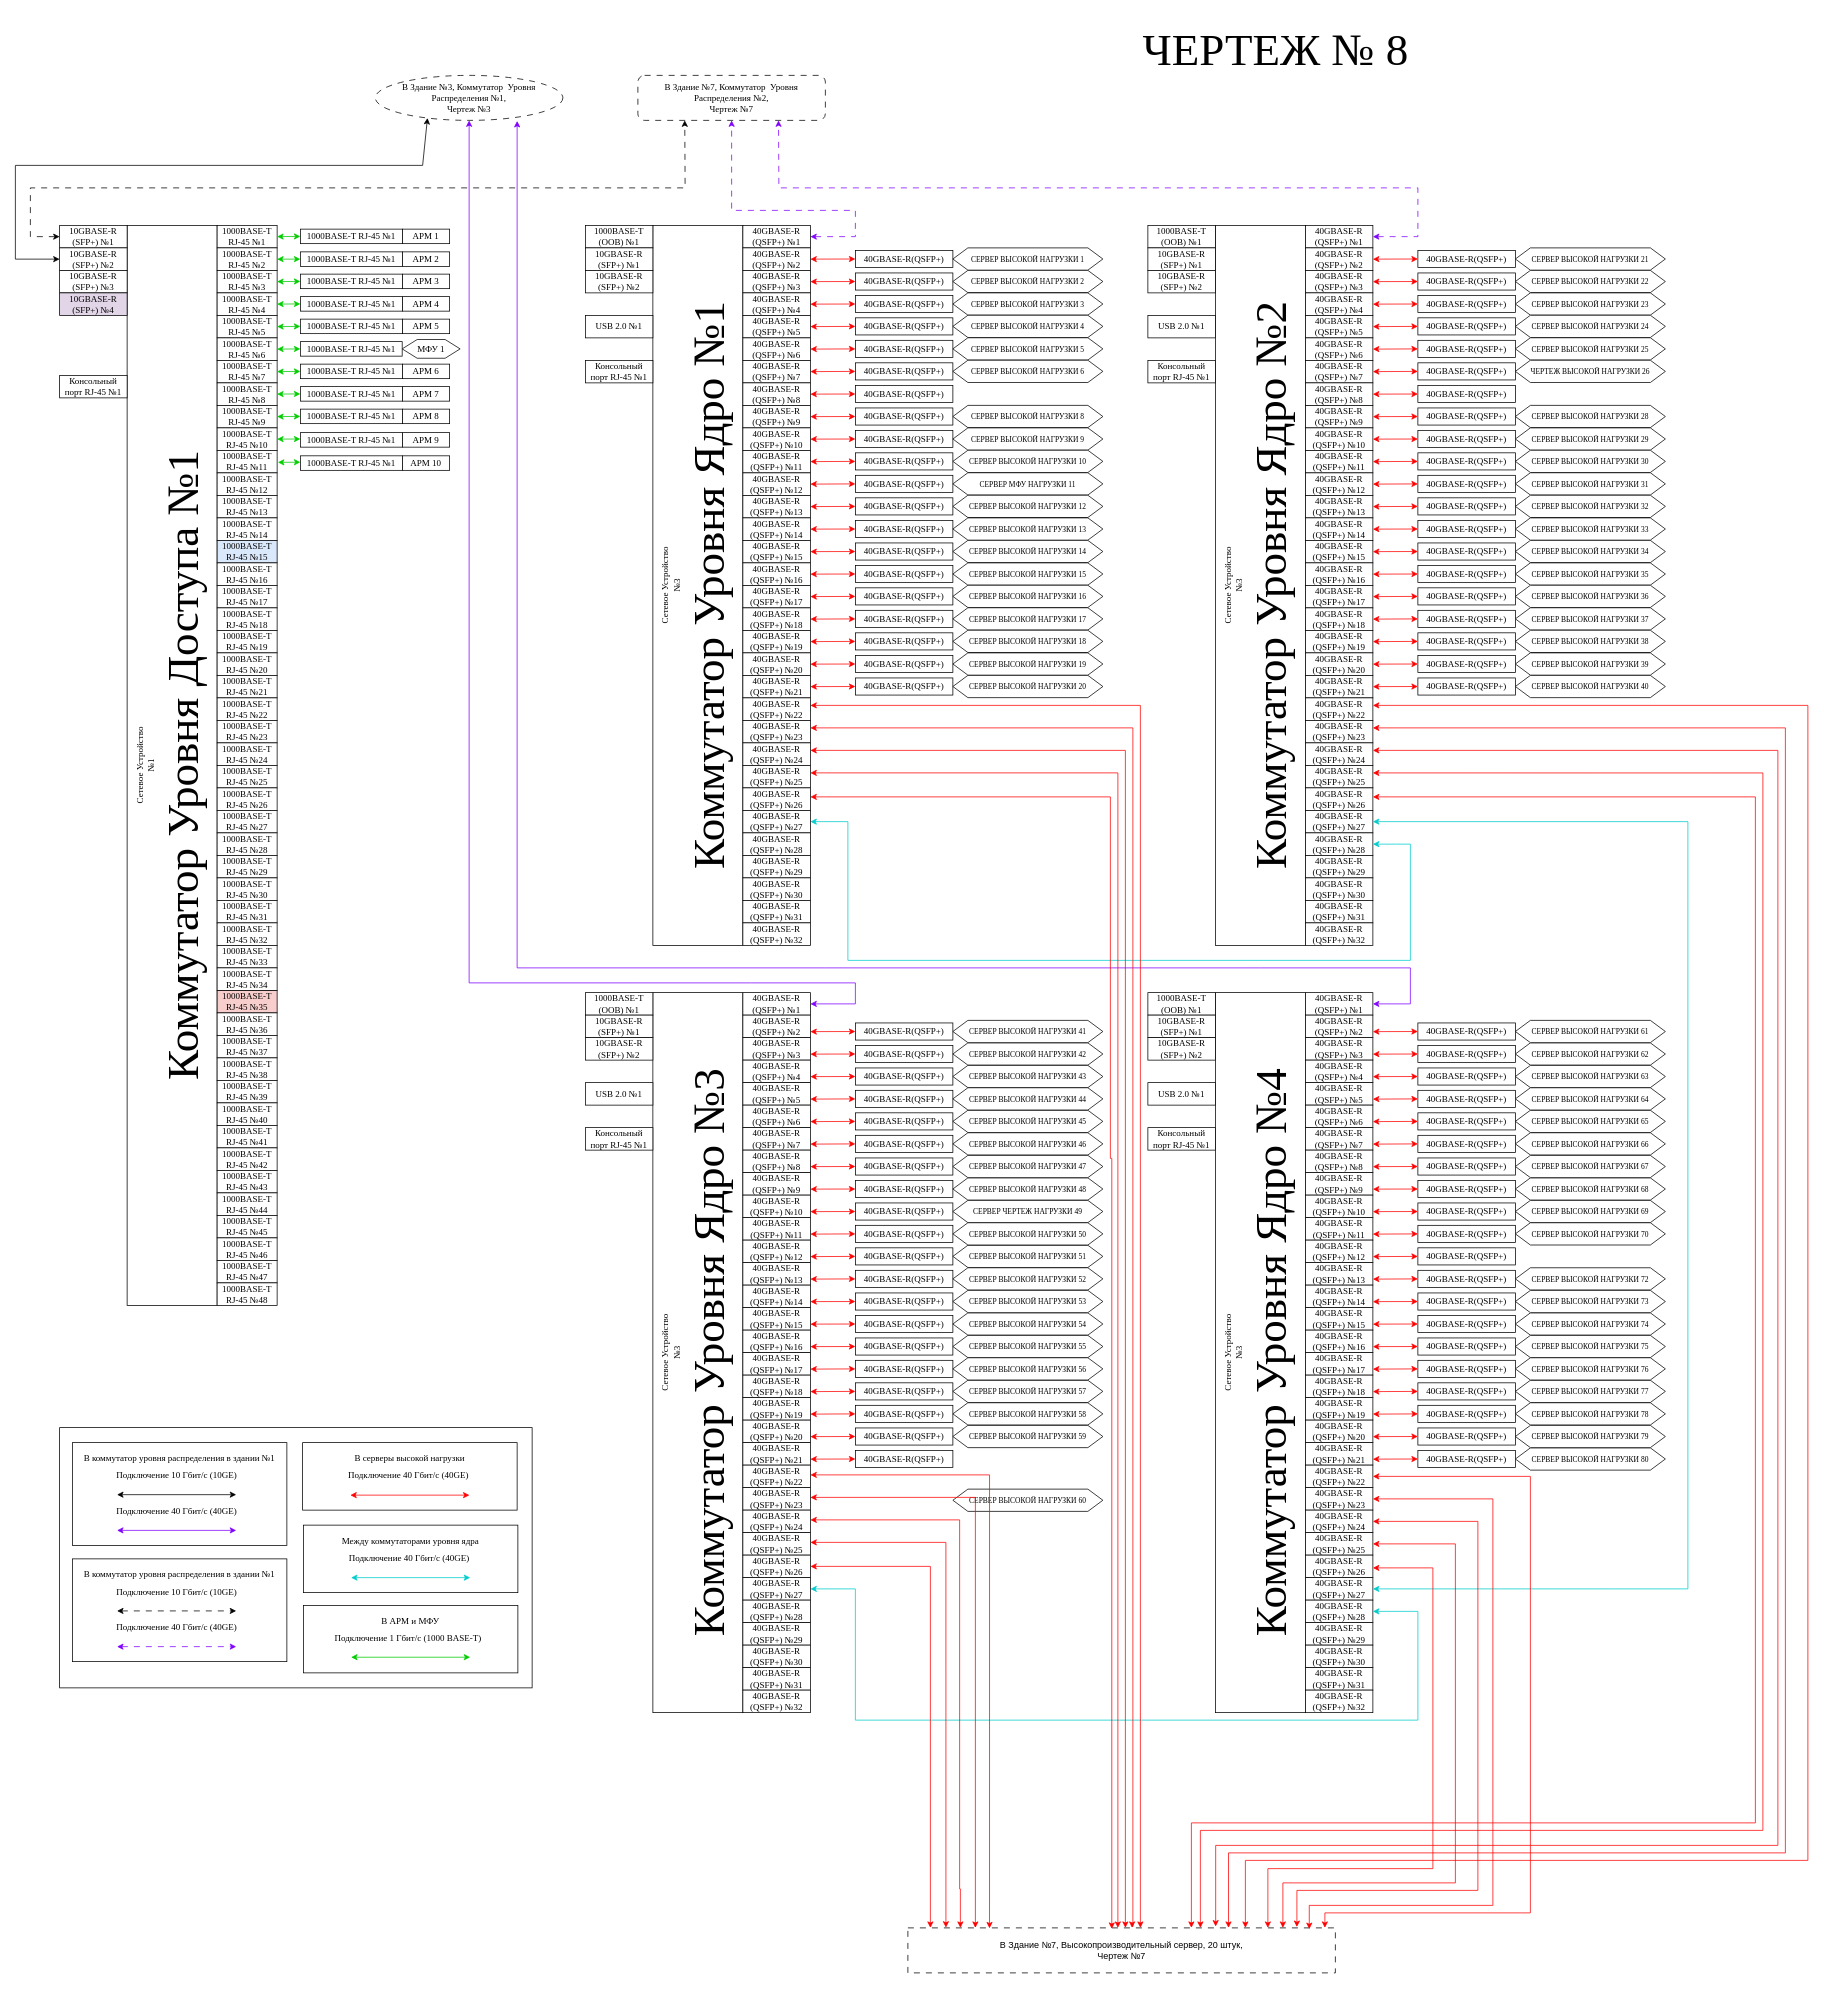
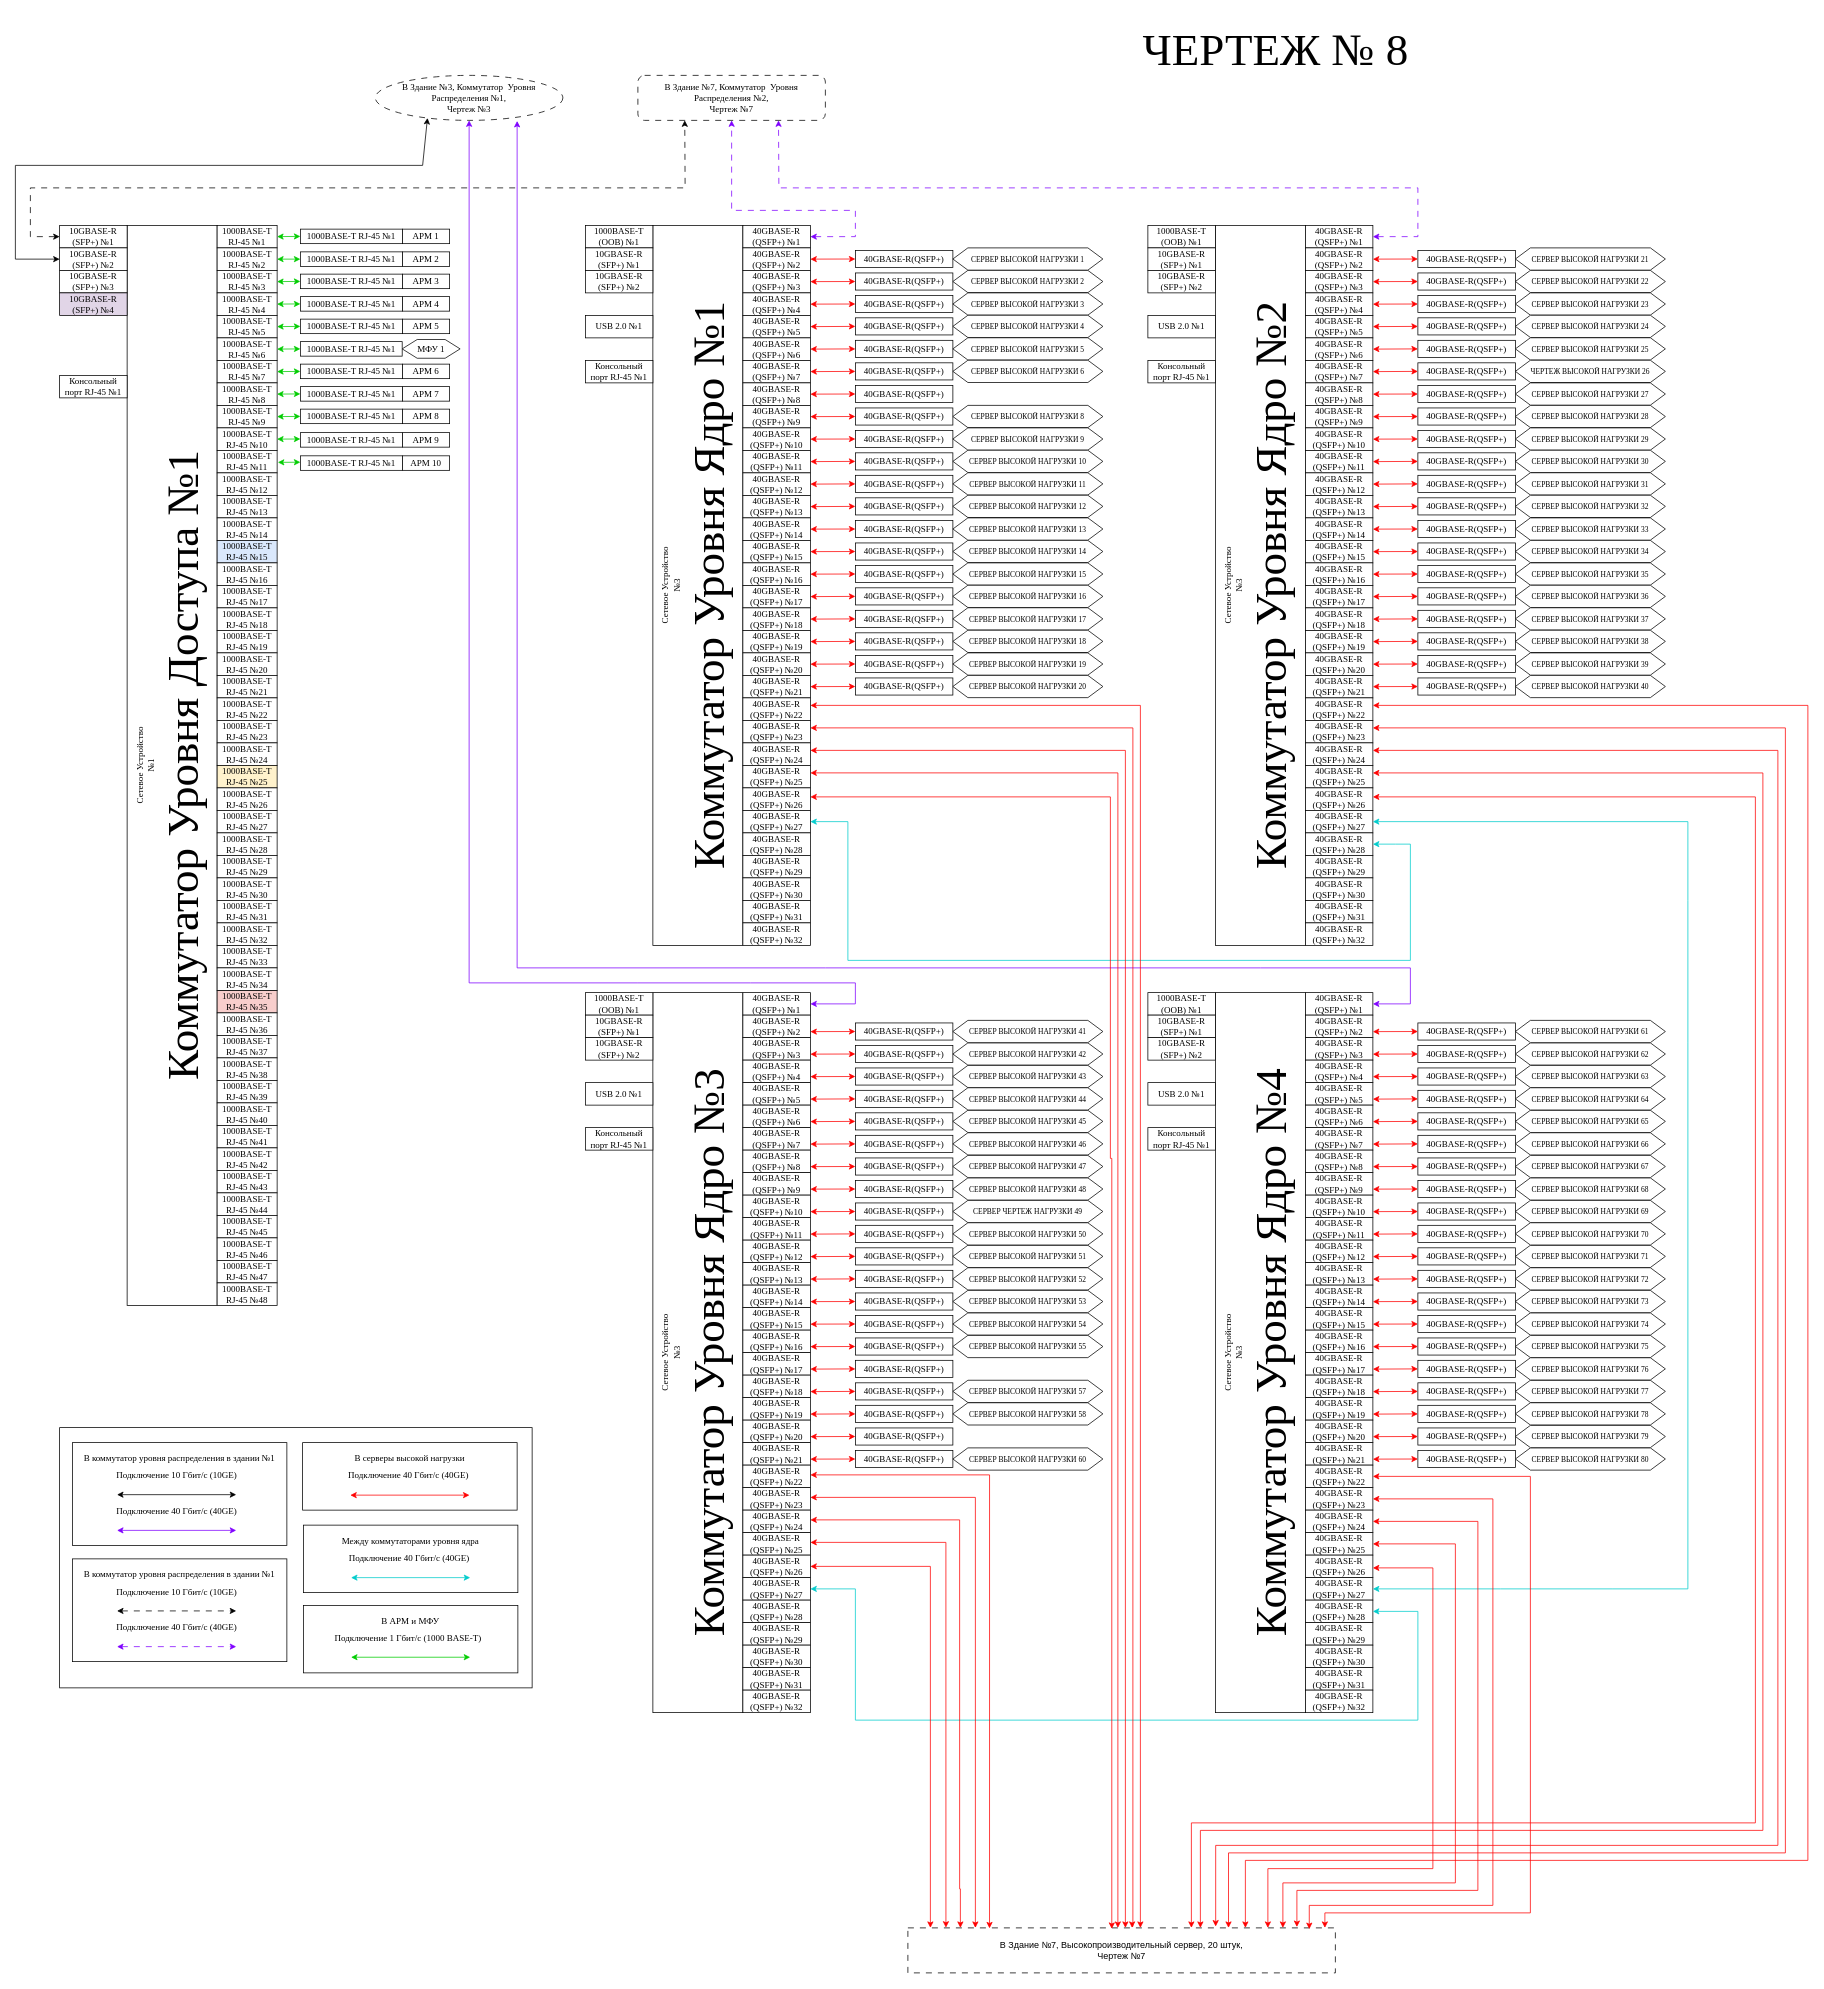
+ <mxCell id="210" value="&lt;font style=&quot;font-size: 10px;&quot;&gt;СЕРВЕР ВЫСОКОЙ НАГРУЗКИ 27&lt;/font&gt;" style="shape=hexagon;perimeter=hexagonPerimeter2;whiteSpace=wrap;html=1;fixedSize=1;fontFamily=Times New Roman;" parent="208" vertex="1"><mxGeometry x="130" width="200" height="29.68" as="geometry" /></mxCell>
- <mxCell id="491" value="&lt;font style=&quot;font-size: 10px;&quot;&gt;СЕРВЕР МФУ НАГРУЗКИ 11&lt;/font&gt;" style="shape=hexagon;perimeter=hexagonPerimeter2;whiteSpace=wrap;html=1;fixedSize=1;fontFamily=Times New Roman;" parent="1" vertex="1"><mxGeometry x="1270" y="629.84" width="200" height="29.68" as="geometry" /></mxCell>
+ <mxCell id="491" value="&lt;font style=&quot;font-size: 10px;&quot;&gt;СЕРВЕР ВЫСОКОЙ НАГРУЗКИ 11&lt;/font&gt;" style="shape=hexagon;perimeter=hexagonPerimeter2;whiteSpace=wrap;html=1;fixedSize=1;fontFamily=Times New Roman;" parent="1" vertex="1"><mxGeometry x="1270" y="629.84" width="200" height="29.68" as="geometry" /></mxCell>
- <mxCell id="29" value="1000BASE-T&lt;br&gt;RJ-45 №25" style="rounded=0;whiteSpace=wrap;html=1;strokeWidth=1;fontFamily=Times New Roman;" parent="3" vertex="1"><mxGeometry x="210" y="720" width="80" height="30" as="geometry" /></mxCell>
+ <mxCell id="29" value="1000BASE-T&lt;br&gt;RJ-45 №25" style="rounded=0;whiteSpace=wrap;html=1;strokeWidth=1;fontFamily=Times New Roman;fillColor=#fff2cc;" parent="3" vertex="1"><mxGeometry x="210" y="720" width="80" height="30" as="geometry" /></mxCell>
+ <mxCell id="422" value="&lt;font style=&quot;font-size: 10px;&quot;&gt;СЕРВЕР ВЫСОКОЙ НАГРУЗКИ 71&lt;/font&gt;" style="shape=hexagon;perimeter=hexagonPerimeter2;whiteSpace=wrap;html=1;fixedSize=1;fontFamily=Times New Roman;" parent="393" vertex="1"><mxGeometry x="130" y="336.84" width="200" height="29.68" as="geometry" /></mxCell>
- <mxCell id="343" value="&lt;font style=&quot;font-size: 10px;&quot;&gt;СЕРВЕР ВЫСОКОЙ НАГРУЗКИ 56&lt;/font&gt;" style="shape=hexagon;perimeter=hexagonPerimeter2;whiteSpace=wrap;html=1;fixedSize=1;fontFamily=Times New Roman;" parent="293" vertex="1"><mxGeometry x="130" y="486.84" width="200" height="29.68" as="geometry" /></mxCell>
- <mxCell id="352" value="&lt;font style=&quot;font-size: 10px;&quot;&gt;СЕРВЕР ВЫСОКОЙ НАГРУЗКИ 59&lt;/font&gt;" style="shape=hexagon;perimeter=hexagonPerimeter2;whiteSpace=wrap;html=1;fixedSize=1;fontFamily=Times New Roman;" parent="293" vertex="1"><mxGeometry x="130" y="577" width="200" height="29.68" as="geometry" /></mxCell>
- <mxCell id="349" value="&lt;font style=&quot;font-size: 10px;&quot;&gt;СЕРВЕР ВЫСОКОЙ НАГРУЗКИ 60&lt;/font&gt;" style="shape=hexagon;perimeter=hexagonPerimeter2;whiteSpace=wrap;html=1;fixedSize=1;fontFamily=Times New Roman;" parent="293" vertex="1"><mxGeometry x="130" y="662" width="200" height="29.68" as="geometry" /></mxCell>
+ <mxCell id="349" value="&lt;font style=&quot;font-size: 10px;&quot;&gt;СЕРВЕР ВЫСОКОЙ НАГРУЗКИ 60&lt;/font&gt;" style="shape=hexagon;perimeter=hexagonPerimeter2;whiteSpace=wrap;html=1;fixedSize=1;fontFamily=Times New Roman;" parent="293" vertex="1"><mxGeometry x="130" y="607" width="200" height="29.68" as="geometry" /></mxCell>
